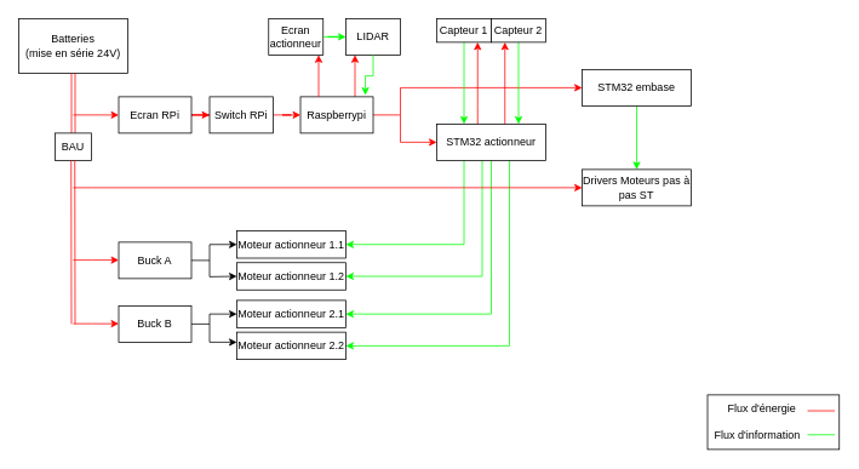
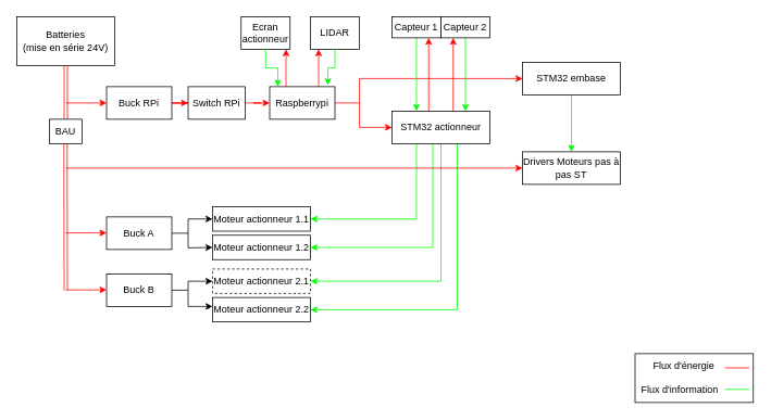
- <mxCell id="46" style="edgeStyle=orthogonalEdgeStyle;rounded=0;orthogonalLoop=1;jettySize=auto;html=1;strokeColor=#00FF00;" edge="1" parent="1" source="43" target="38"><mxGeometry relative="1" as="geometry" /></mxCell>
+ <mxCell id="46" style="edgeStyle=orthogonalEdgeStyle;rounded=0;orthogonalLoop=1;jettySize=auto;html=1;entryX=0.125;entryY=0;entryDx=0;entryDy=0;entryPerimeter=0;strokeColor=#00FF00;" edge="1" parent="1" source="43" target="6"><mxGeometry relative="1" as="geometry" /></mxCell>
- <mxCell id="18" value="Ecran RPi" style="rounded=0;whiteSpace=wrap;html=1;" vertex="1" parent="1"><mxGeometry x="130" y="106" width="80" height="40" as="geometry" /></mxCell>
+ <mxCell id="18" value="Buck RPi" style="rounded=0;whiteSpace=wrap;html=1;" vertex="1" parent="1"><mxGeometry x="130" y="106" width="80" height="40" as="geometry" /></mxCell>
- <mxCell id="34" value="Moteur actionneur 2.1" style="rounded=0;whiteSpace=wrap;html=1;" vertex="1" parent="1"><mxGeometry x="260" y="330" width="120" height="30" as="geometry" /></mxCell>
+ <mxCell id="34" value="Moteur actionneur 2.1" style="rounded=0;whiteSpace=wrap;html=1;dashed=1;" vertex="1" parent="1"><mxGeometry x="260" y="330" width="120" height="30" as="geometry" /></mxCell>
